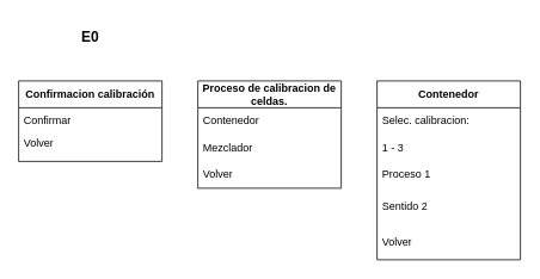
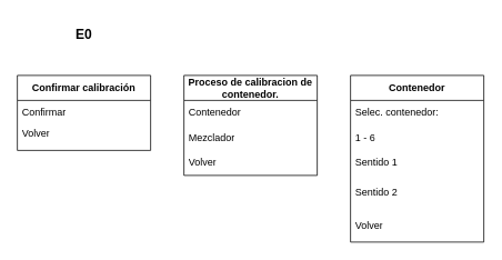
- <mxCell id="2" value="&lt;b&gt;Confirmacion calibración&lt;/b&gt;" style="swimlane;fontStyle=0;childLayout=stackLayout;horizontal=1;startSize=30;horizontalStack=0;resizeParent=1;resizeParentMax=0;resizeLast=0;collapsible=1;marginBottom=0;whiteSpace=wrap;html=1;" vertex="1" parent="1"><mxGeometry x="20" y="90" width="160" height="90" as="geometry" /></mxCell>
+ <mxCell id="2" value="&lt;b&gt;Confirmar calibración&lt;/b&gt;" style="swimlane;fontStyle=0;childLayout=stackLayout;horizontal=1;startSize=30;horizontalStack=0;resizeParent=1;resizeParentMax=0;resizeLast=0;collapsible=1;marginBottom=0;whiteSpace=wrap;html=1;" vertex="1" parent="1"><mxGeometry x="20" y="90" width="160" height="90" as="geometry" /></mxCell>
- <mxCell id="6" value="&lt;b&gt;Proceso de calibracion de celdas.&lt;/b&gt;" style="swimlane;fontStyle=0;childLayout=stackLayout;horizontal=1;startSize=30;horizontalStack=0;resizeParent=1;resizeParentMax=0;resizeLast=0;collapsible=1;marginBottom=0;whiteSpace=wrap;html=1;" vertex="1" parent="1"><mxGeometry x="220" y="90" width="160" height="120" as="geometry" /></mxCell>
+ <mxCell id="6" value="&lt;b&gt;Proceso de calibracion de contenedor.&lt;/b&gt;" style="swimlane;fontStyle=0;childLayout=stackLayout;horizontal=1;startSize=30;horizontalStack=0;resizeParent=1;resizeParentMax=0;resizeLast=0;collapsible=1;marginBottom=0;whiteSpace=wrap;html=1;" vertex="1" parent="1"><mxGeometry x="220" y="90" width="160" height="120" as="geometry" /></mxCell>
- <mxCell id="12" value="Selec. calibracion:" style="text;strokeColor=none;fillColor=none;align=left;verticalAlign=middle;spacingLeft=4;spacingRight=4;overflow=hidden;points=[[0,0.5],[1,0.5]];portConstraint=eastwest;rotatable=0;whiteSpace=wrap;html=1;" vertex="1" parent="11"><mxGeometry y="30" width="160" height="30" as="geometry" /></mxCell>
+ <mxCell id="12" value="Selec. contenedor:" style="text;strokeColor=none;fillColor=none;align=left;verticalAlign=middle;spacingLeft=4;spacingRight=4;overflow=hidden;points=[[0,0.5],[1,0.5]];portConstraint=eastwest;rotatable=0;whiteSpace=wrap;html=1;" vertex="1" parent="11"><mxGeometry y="30" width="160" height="30" as="geometry" /></mxCell>
- <mxCell id="13" value="1 - 3" style="text;strokeColor=none;fillColor=none;align=left;verticalAlign=middle;spacingLeft=4;spacingRight=4;overflow=hidden;points=[[0,0.5],[1,0.5]];portConstraint=eastwest;rotatable=0;whiteSpace=wrap;html=1;" vertex="1" parent="11"><mxGeometry y="60" width="160" height="30" as="geometry" /></mxCell>
+ <mxCell id="13" value="1 - 6" style="text;strokeColor=none;fillColor=none;align=left;verticalAlign=middle;spacingLeft=4;spacingRight=4;overflow=hidden;points=[[0,0.5],[1,0.5]];portConstraint=eastwest;rotatable=0;whiteSpace=wrap;html=1;" vertex="1" parent="11"><mxGeometry y="60" width="160" height="30" as="geometry" /></mxCell>
- <mxCell id="14" value="Proceso 1" style="text;strokeColor=none;fillColor=none;align=left;verticalAlign=middle;spacingLeft=4;spacingRight=4;overflow=hidden;points=[[0,0.5],[1,0.5]];portConstraint=eastwest;rotatable=0;whiteSpace=wrap;html=1;" vertex="1" parent="11"><mxGeometry y="90" width="160" height="30" as="geometry" /></mxCell>
+ <mxCell id="14" value="Sentido 1" style="text;strokeColor=none;fillColor=none;align=left;verticalAlign=middle;spacingLeft=4;spacingRight=4;overflow=hidden;points=[[0,0.5],[1,0.5]];portConstraint=eastwest;rotatable=0;whiteSpace=wrap;html=1;" vertex="1" parent="11"><mxGeometry y="90" width="160" height="30" as="geometry" /></mxCell>
